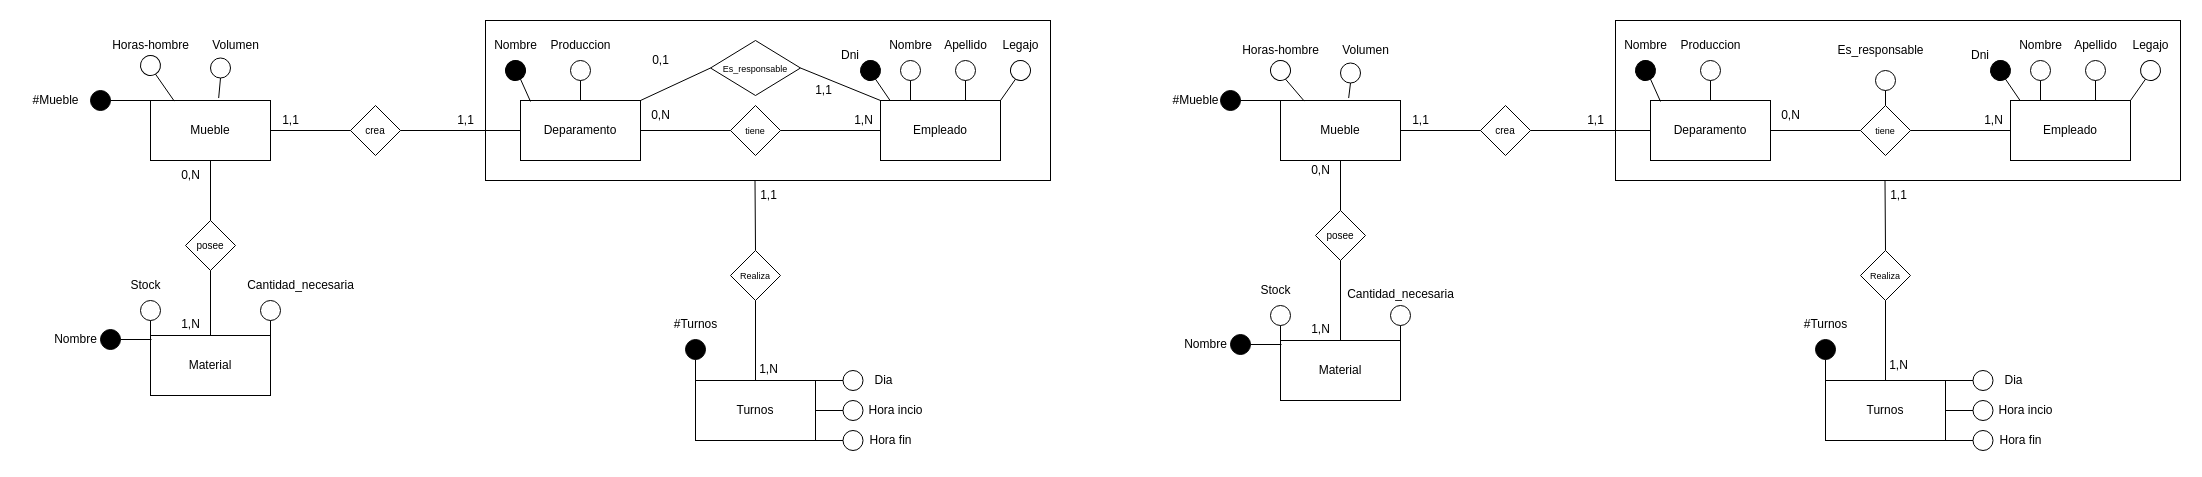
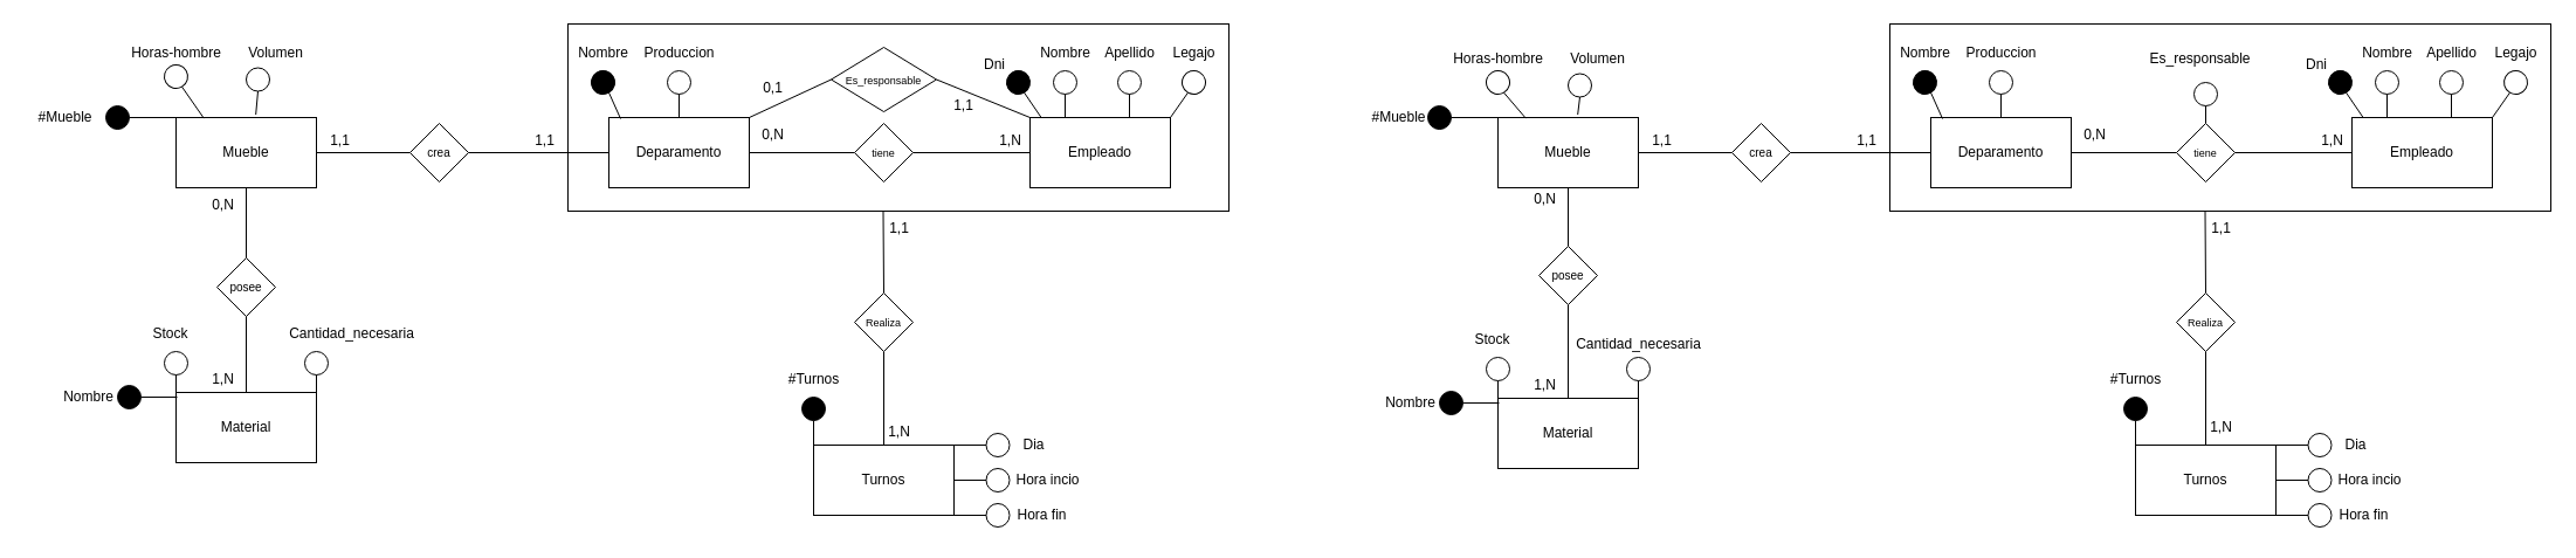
- <mxCell id="107" value="0,1" style="text;html=1;align=center;verticalAlign=middle;resizable=0;points=[];autosize=1;strokeColor=none;fillColor=none;" vertex="1" parent="1"><mxGeometry x="640" y="45" width="40" height="30" as="geometry" /></mxCell>
+ <mxCell id="107" value="0,1" style="text;html=1;align=center;verticalAlign=middle;resizable=0;points=[];autosize=1;strokeColor=none;fillColor=none;" vertex="1" parent="1"><mxGeometry x="640" y="60" width="40" height="30" as="geometry" /></mxCell>
